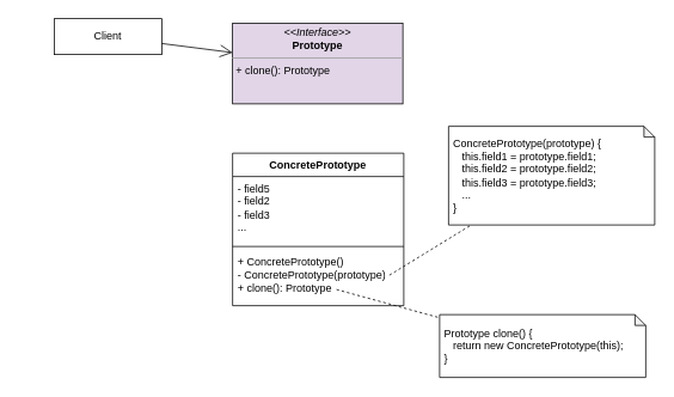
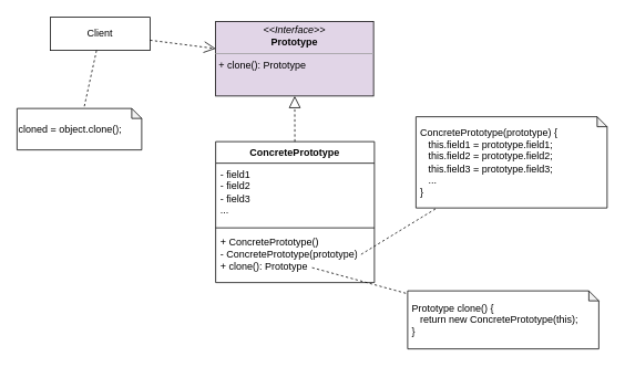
- <mxCell id="9" value="" style="endArrow=open;endFill=1;endSize=12;html=1;rounded=0;" edge="1" parent="1" source="2" target="3"><mxGeometry width="160" relative="1" as="geometry"><mxPoint x="280" y="160" as="sourcePoint" /><mxPoint x="440" y="160" as="targetPoint" /></mxGeometry></mxCell>
+ <mxCell id="9" value="" style="endArrow=open;endFill=1;endSize=12;html=1;rounded=0;dashed=1;" edge="1" parent="1" source="2" target="3"><mxGeometry width="160" relative="1" as="geometry"><mxPoint x="280" y="160" as="sourcePoint" /><mxPoint x="440" y="160" as="targetPoint" /></mxGeometry></mxCell>
+ <mxCell id="15" value="" style="endArrow=none;dashed=1;html=1;rounded=0;" edge="1" parent="1" source="2" target="14"><mxGeometry width="50" height="50" relative="1" as="geometry"><mxPoint x="444" y="316" as="sourcePoint" /><mxPoint x="535" y="260" as="targetPoint" /></mxGeometry></mxCell>
+ <mxCell id="8" value="" style="endArrow=block;dashed=1;endFill=0;endSize=12;html=1;rounded=0;" edge="1" parent="1" source="4" target="3"><mxGeometry width="160" relative="1" as="geometry"><mxPoint x="280" y="160" as="sourcePoint" /><mxPoint x="440" y="160" as="targetPoint" /></mxGeometry></mxCell>
+ <mxCell id="14" value="cloned = object.clone();" style="shape=note;whiteSpace=wrap;html=1;backgroundOutline=1;darkOpacity=0.05;size=12;align=left;verticalAlign=middle;" vertex="1" parent="1"><mxGeometry x="20" y="130" width="150" height="50" as="geometry" /></mxCell>
- <mxCell id="5" value="- field5&lt;br&gt;- field2&lt;br&gt;- field3&lt;br&gt;..." style="text;strokeColor=none;fillColor=none;align=left;verticalAlign=top;spacingLeft=4;spacingRight=4;overflow=hidden;rotatable=0;points=[[0,0.5],[1,0.5]];portConstraint=eastwest;whiteSpace=wrap;html=1;" vertex="1" parent="4"><mxGeometry y="26" width="191" height="74" as="geometry" /></mxCell>
+ <mxCell id="5" value="- field1&lt;br&gt;- field2&lt;br&gt;- field3&lt;br&gt;..." style="text;strokeColor=none;fillColor=none;align=left;verticalAlign=top;spacingLeft=4;spacingRight=4;overflow=hidden;rotatable=0;points=[[0,0.5],[1,0.5]];portConstraint=eastwest;whiteSpace=wrap;html=1;" vertex="1" parent="4"><mxGeometry y="26" width="191" height="74" as="geometry" /></mxCell>
